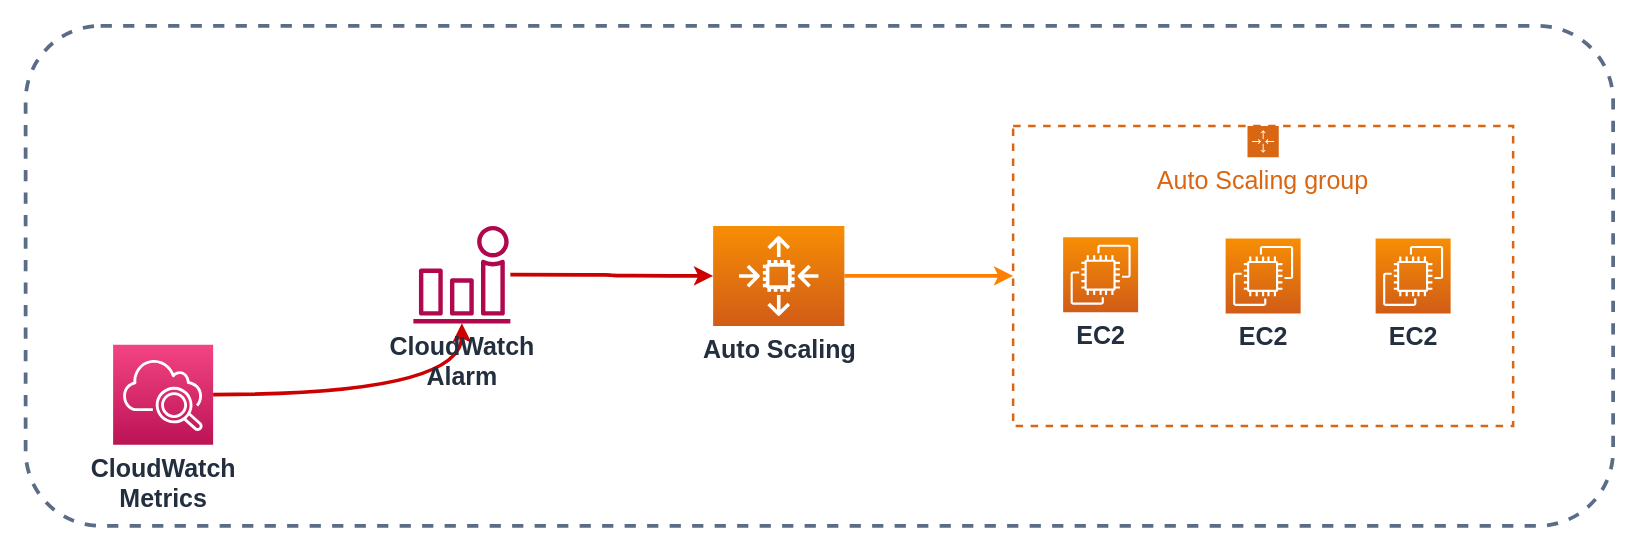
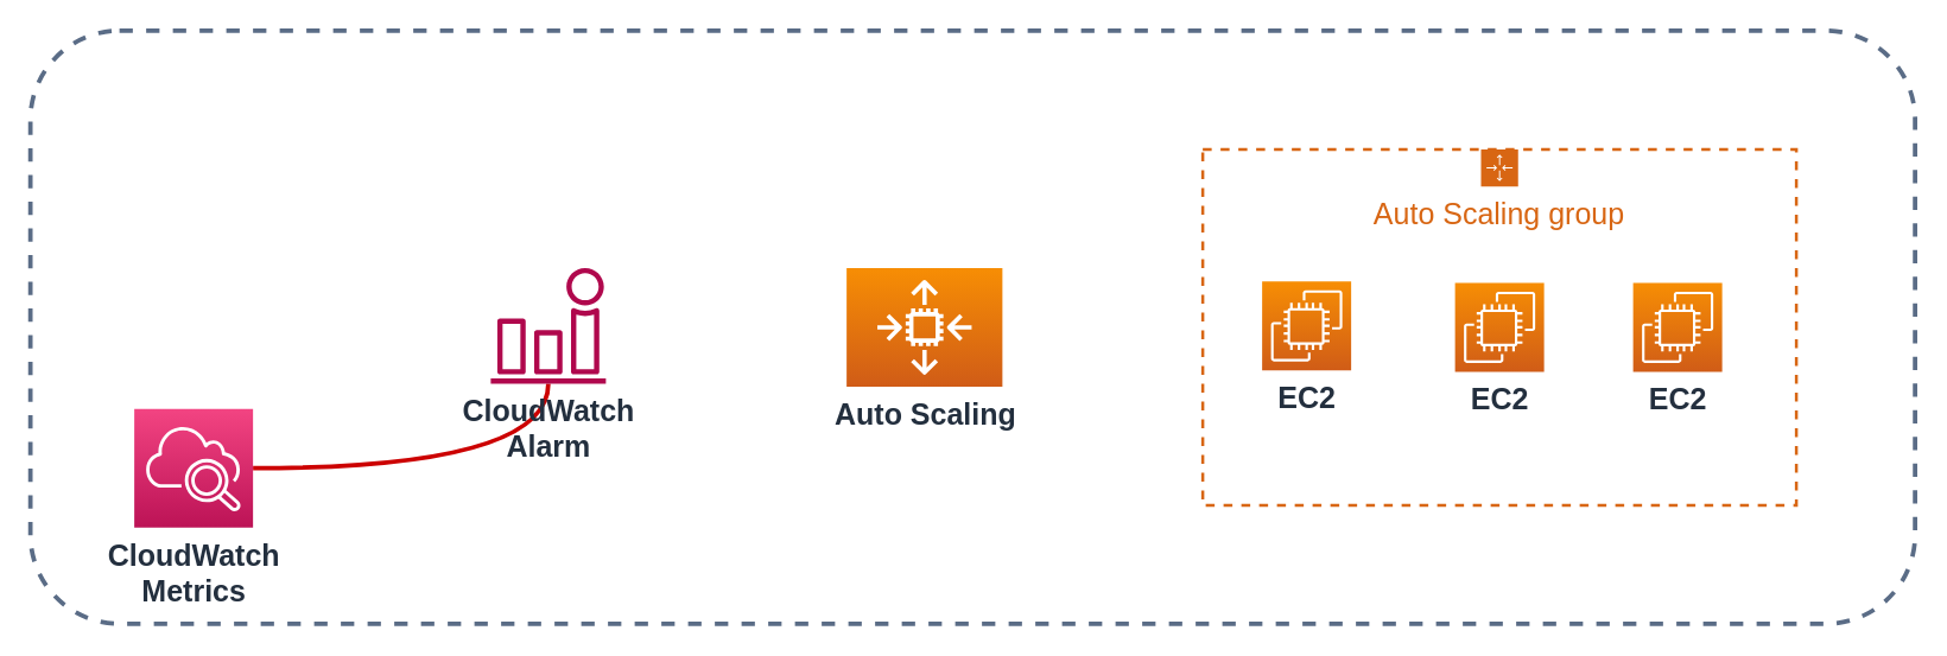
- <mxCell id="7" style="edgeStyle=orthogonalEdgeStyle;curved=1;orthogonalLoop=1;jettySize=auto;html=1;entryX=0;entryY=0.5;entryDx=0;entryDy=0;entryPerimeter=0;strokeColor=#CC0000;strokeWidth=3;fontSize=20;fontColor=#999999;" edge="1" parent="1" source="8" target="4"><mxGeometry relative="1" as="geometry" /></mxCell>
- <mxCell id="3" style="edgeStyle=orthogonalEdgeStyle;curved=1;orthogonalLoop=1;jettySize=auto;html=1;exitX=1;exitY=0.5;exitDx=0;exitDy=0;exitPerimeter=0;entryX=0;entryY=0.5;entryDx=0;entryDy=0;strokeColor=#FF8000;strokeWidth=3;fontSize=20;fontColor=#999999;" edge="1" parent="1" source="4" target="9"><mxGeometry relative="1" as="geometry" /></mxCell>
- <mxCell id="5" style="edgeStyle=orthogonalEdgeStyle;curved=1;orthogonalLoop=1;jettySize=auto;html=1;exitX=1;exitY=0.5;exitDx=0;exitDy=0;exitPerimeter=0;strokeColor=#CC0000;strokeWidth=3;fontSize=20;fontColor=#999999;" edge="1" parent="1" source="6" target="8"><mxGeometry relative="1" as="geometry" /></mxCell>
+ <mxCell id="5" style="edgeStyle=orthogonalEdgeStyle;curved=1;orthogonalLoop=1;jettySize=auto;html=1;exitX=1;exitY=0.5;exitDx=0;exitDy=0;exitPerimeter=0;strokeColor=#CC0000;strokeWidth=3;fontSize=20;fontColor=#999999;endArrow=none;" edge="1" parent="1" source="6" target="8"><mxGeometry relative="1" as="geometry" /></mxCell>
